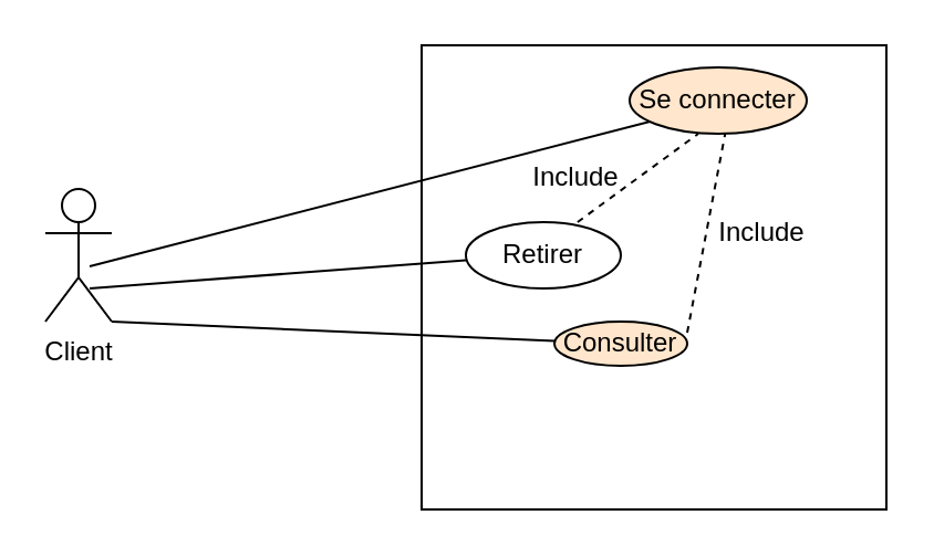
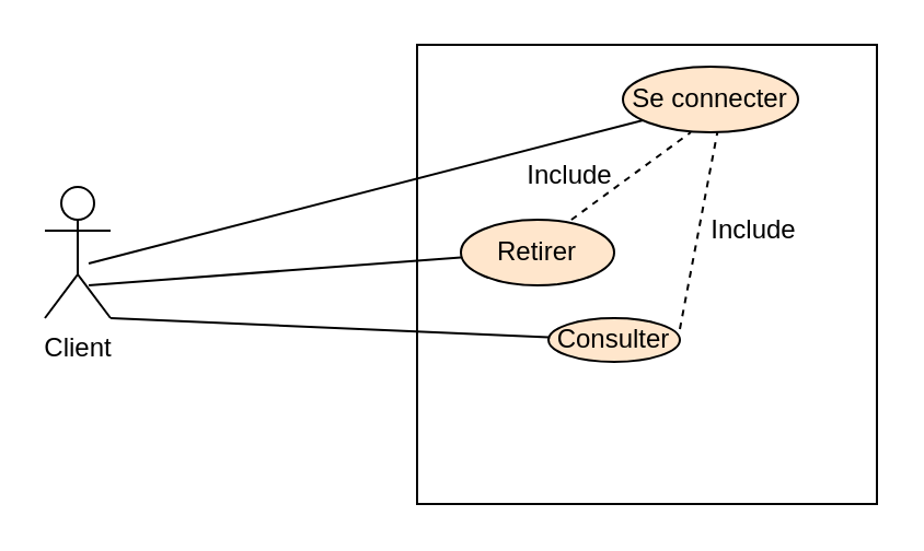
- <mxCell id="12" value="Retirer" style="ellipse;whiteSpace=wrap;html=1;" parent="1" vertex="1"><mxGeometry x="210" y="100" width="70" height="30" as="geometry" /></mxCell>
+ <mxCell id="12" value="Retirer" style="ellipse;whiteSpace=wrap;html=1;fillColor=#ffe6cc;" parent="1" vertex="1"><mxGeometry x="210" y="100" width="70" height="30" as="geometry" /></mxCell>
